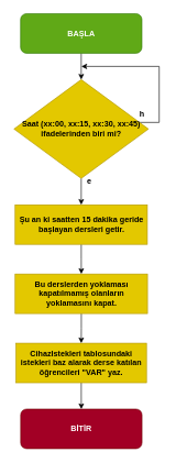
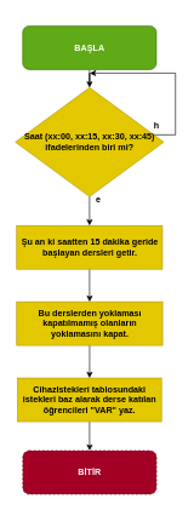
- <mxCell id="3" value="BAŞLA" style="rounded=1;whiteSpace=wrap;html=1;fillColor=#60a917;fontColor=#ffffff;strokeColor=#2D7600;fontStyle=1" vertex="1" parent="1"><mxGeometry x="30.75" y="20" width="184" height="60" as="geometry" /></mxCell>
+ <mxCell id="3" value="BAŞLA" style="rounded=1;whiteSpace=wrap;html=1;fillColor=#60a917;fontColor=#ffffff;strokeColor=#2D7600;fontStyle=1" vertex="1" parent="1"><mxGeometry x="30.75" y="35" width="184" height="60" as="geometry" /></mxCell>
- <mxCell id="15" value="BİTİR" style="rounded=1;whiteSpace=wrap;html=1;fillColor=#a20025;fontColor=#ffffff;strokeColor=#6F0000;fontStyle=1" vertex="1" parent="1"><mxGeometry x="30.88" y="620" width="184" height="60" as="geometry" /></mxCell>
+ <mxCell id="15" value="BİTİR" style="rounded=1;whiteSpace=wrap;html=1;fillColor=#a20025;fontColor=#ffffff;strokeColor=#6F0000;fontStyle=1;dashed=1;" vertex="1" parent="1"><mxGeometry x="30.88" y="620" width="184" height="60" as="geometry" /></mxCell>
